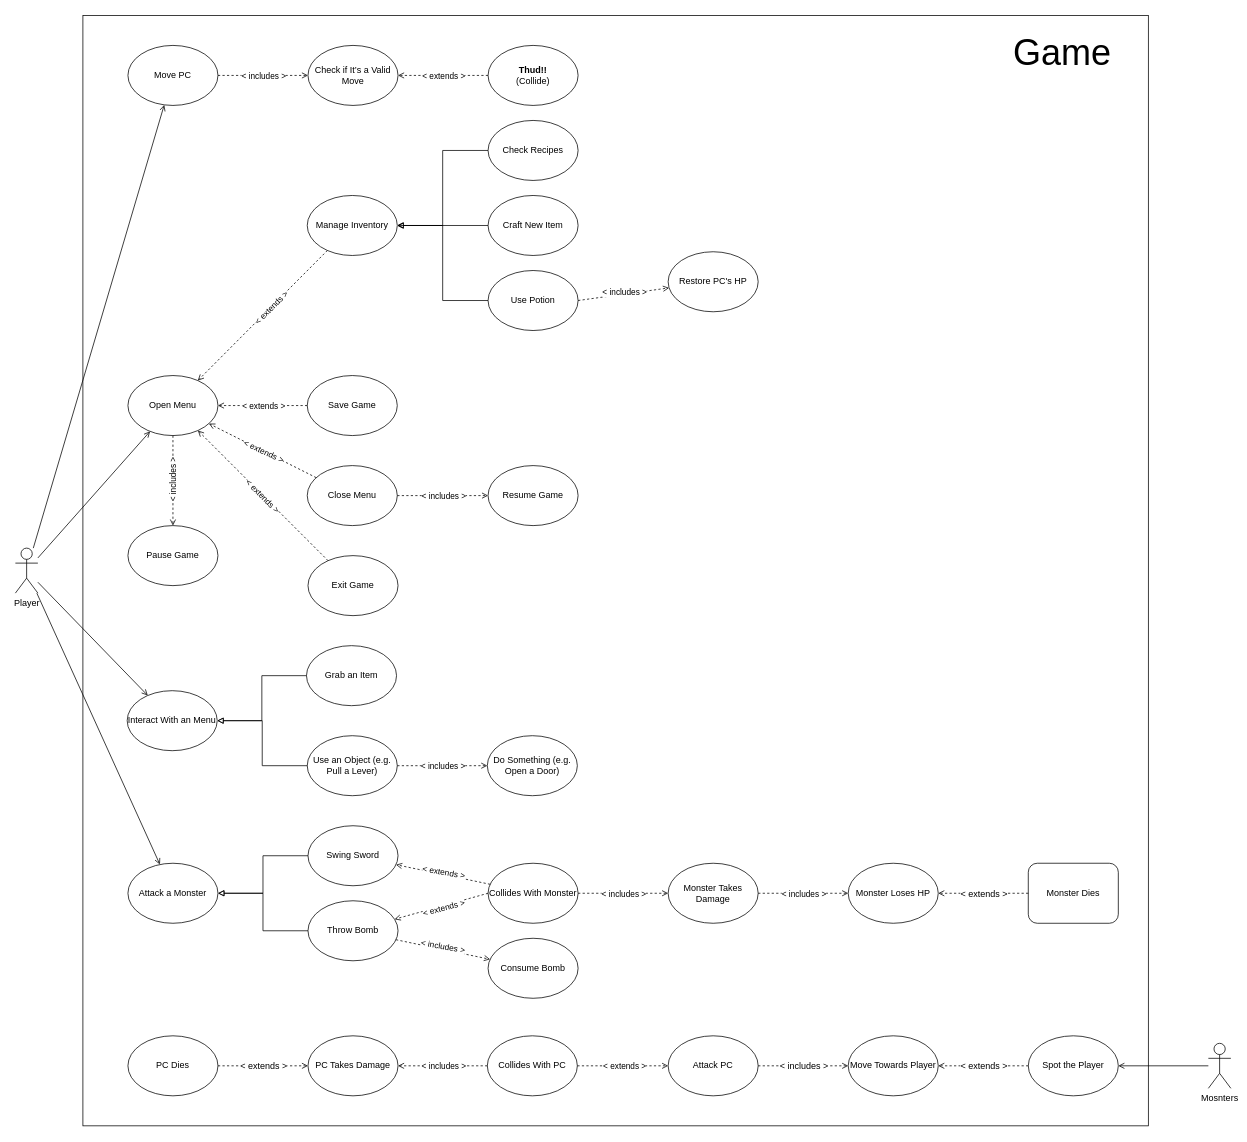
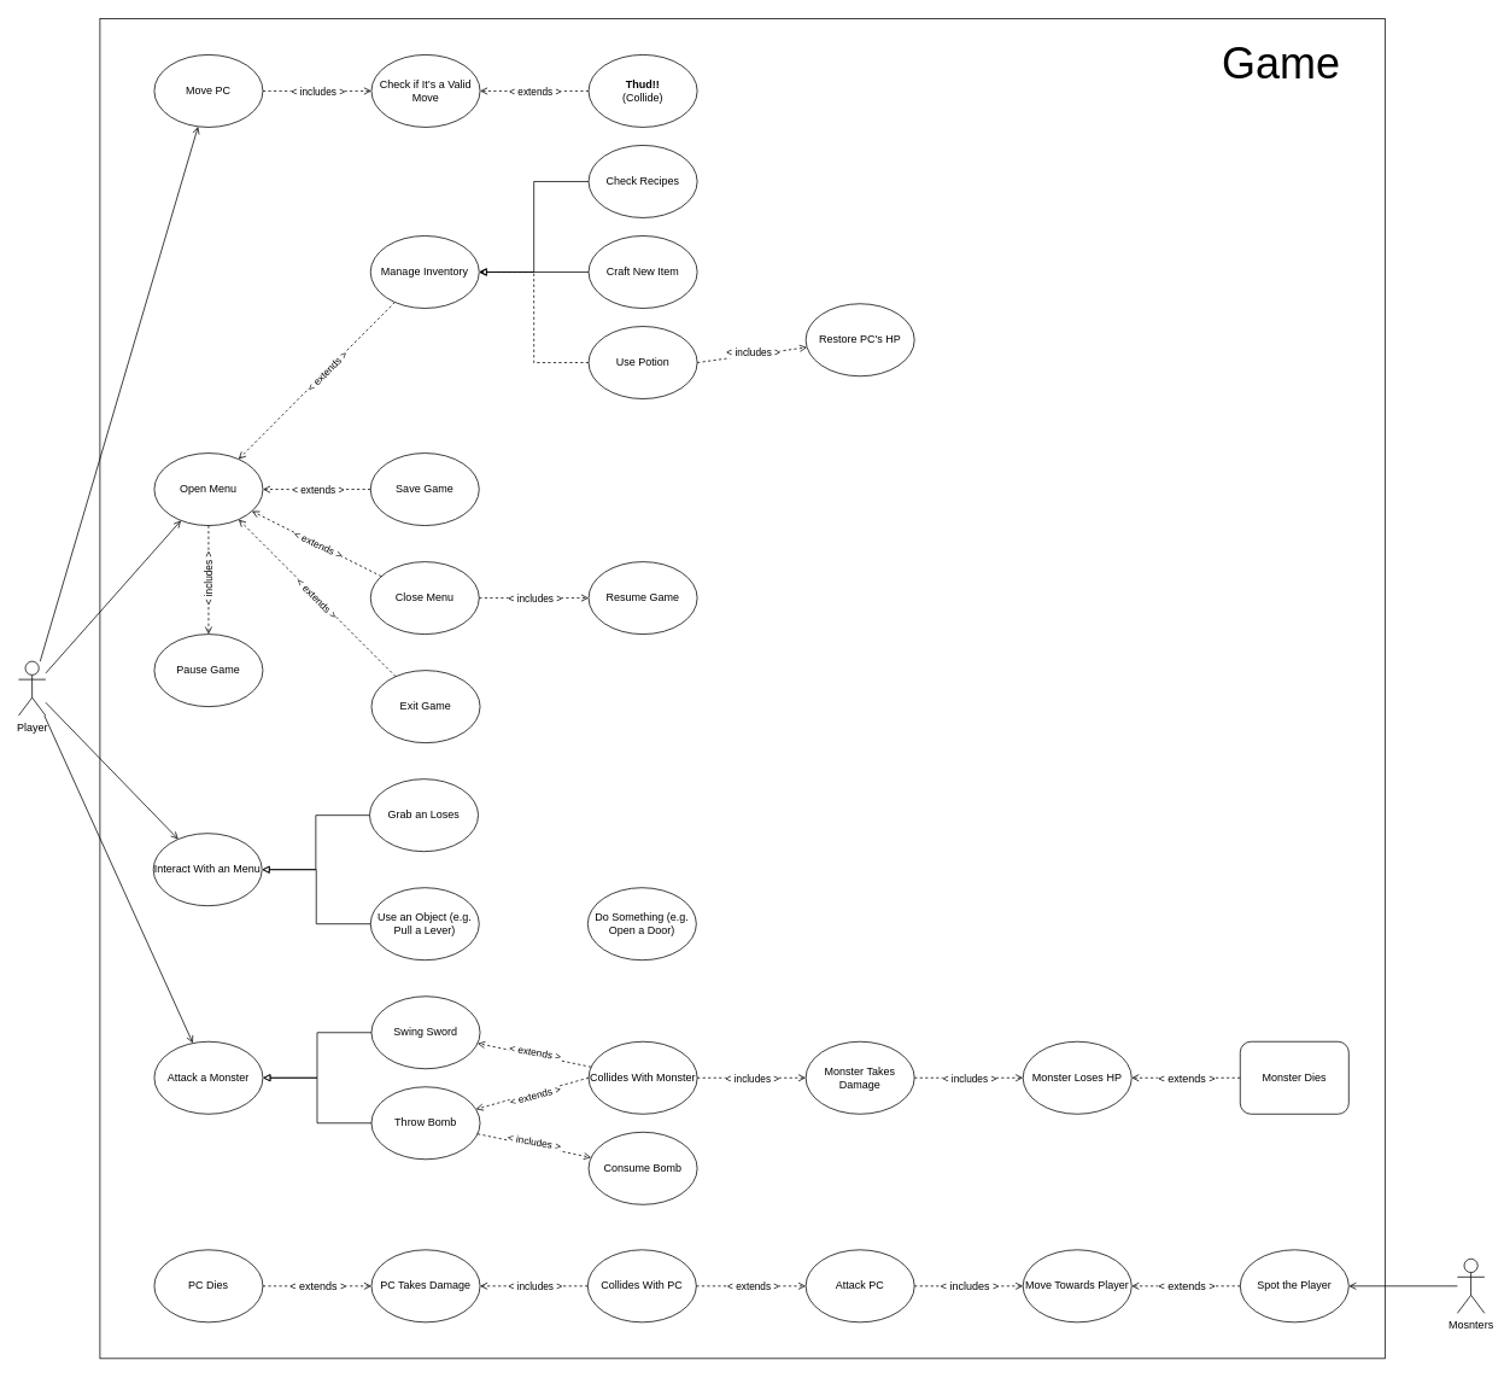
- <mxCell id="50" style="edgeStyle=orthogonalEdgeStyle;rounded=0;orthogonalLoop=1;jettySize=auto;html=1;entryX=1;entryY=0.5;entryDx=0;entryDy=0;startArrow=none;startFill=0;endArrow=open;endFill=0;" edge="1" parent="1" source="53" target="22"><mxGeometry relative="1" as="geometry" /></mxCell>
+ <mxCell id="50" style="edgeStyle=orthogonalEdgeStyle;rounded=0;orthogonalLoop=1;jettySize=auto;html=1;entryX=1;entryY=0.5;entryDx=0;entryDy=0;startArrow=none;startFill=0;endArrow=open;endFill=0;dashed=1;" edge="1" parent="1" source="53" target="22"><mxGeometry relative="1" as="geometry" /></mxCell>
- <mxCell id="57" value="Grab an Item" style="ellipse;whiteSpace=wrap;html=1;fillColor=none;" vertex="1" parent="1"><mxGeometry x="408" y="860" width="120" height="80" as="geometry" /></mxCell>
+ <mxCell id="57" value="Grab an Loses" style="ellipse;whiteSpace=wrap;html=1;fillColor=none;" vertex="1" parent="1"><mxGeometry x="408" y="860" width="120" height="80" as="geometry" /></mxCell>
- <mxCell id="59" style="edgeStyle=none;rounded=0;orthogonalLoop=1;jettySize=auto;html=1;exitX=1;exitY=0.5;exitDx=0;exitDy=0;entryX=0;entryY=0.5;entryDx=0;entryDy=0;dashed=1;startArrow=none;startFill=0;endArrow=open;endFill=0;" edge="1" parent="1" source="61" target="63"><mxGeometry relative="1" as="geometry" /></mxCell>
- <mxCell id="60" value="&amp;lt; includes &amp;gt;" style="edgeLabel;html=1;align=center;verticalAlign=middle;resizable=0;points=[];" vertex="1" connectable="0" parent="59"><mxGeometry x="-0.603" y="-4" relative="1" as="geometry"><mxPoint x="36" y="-4" as="offset" /></mxGeometry></mxCell>
